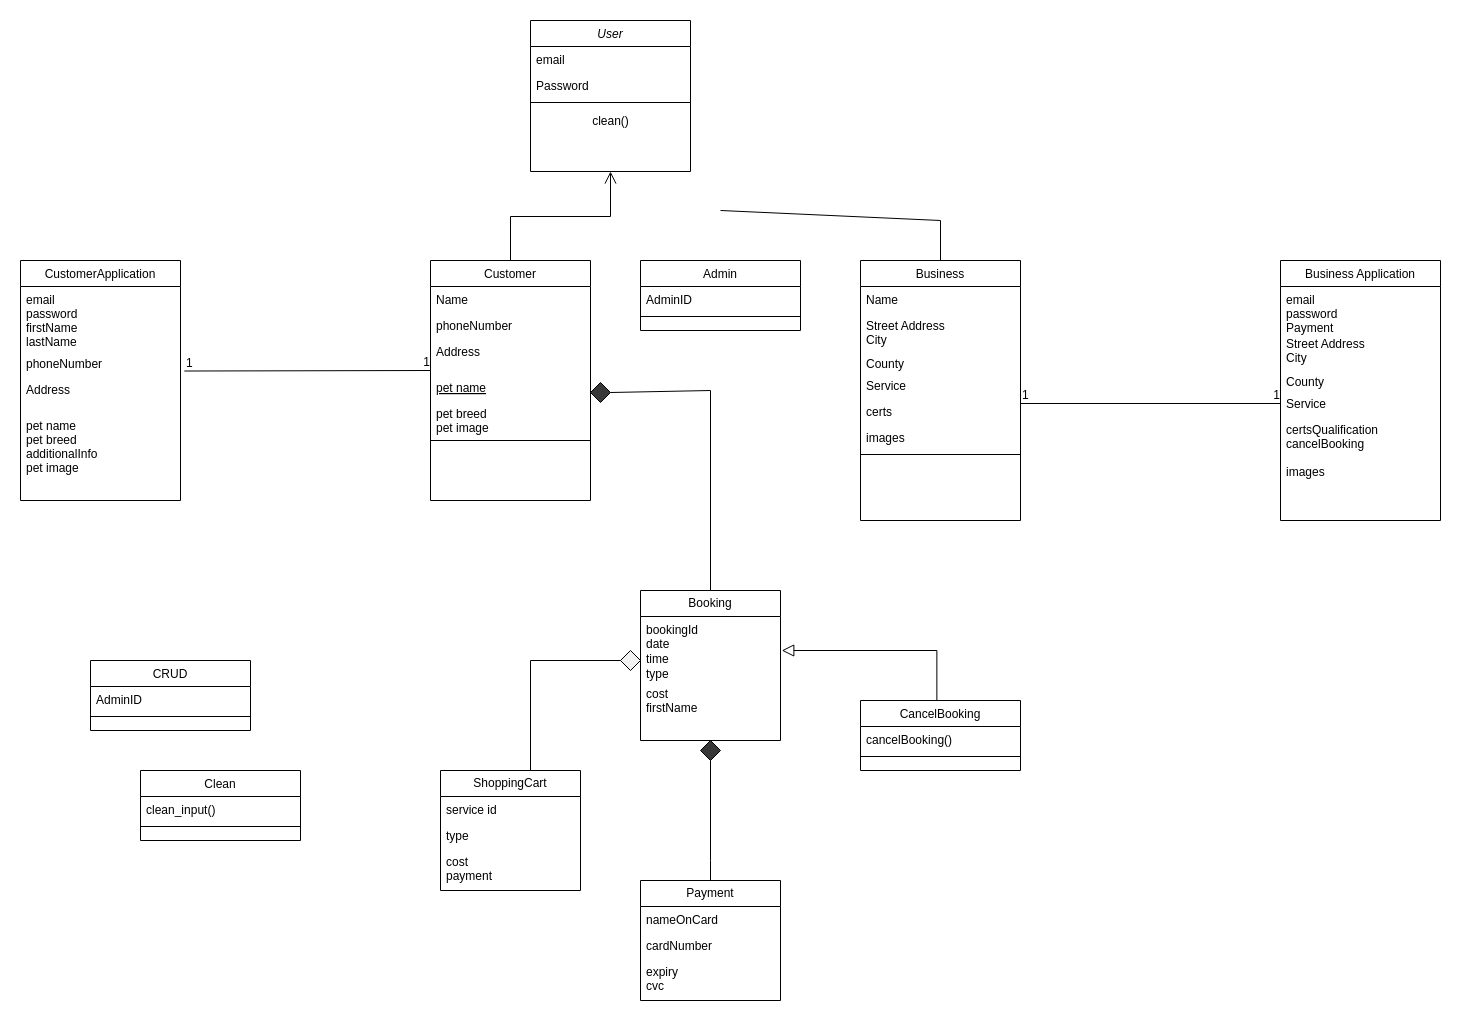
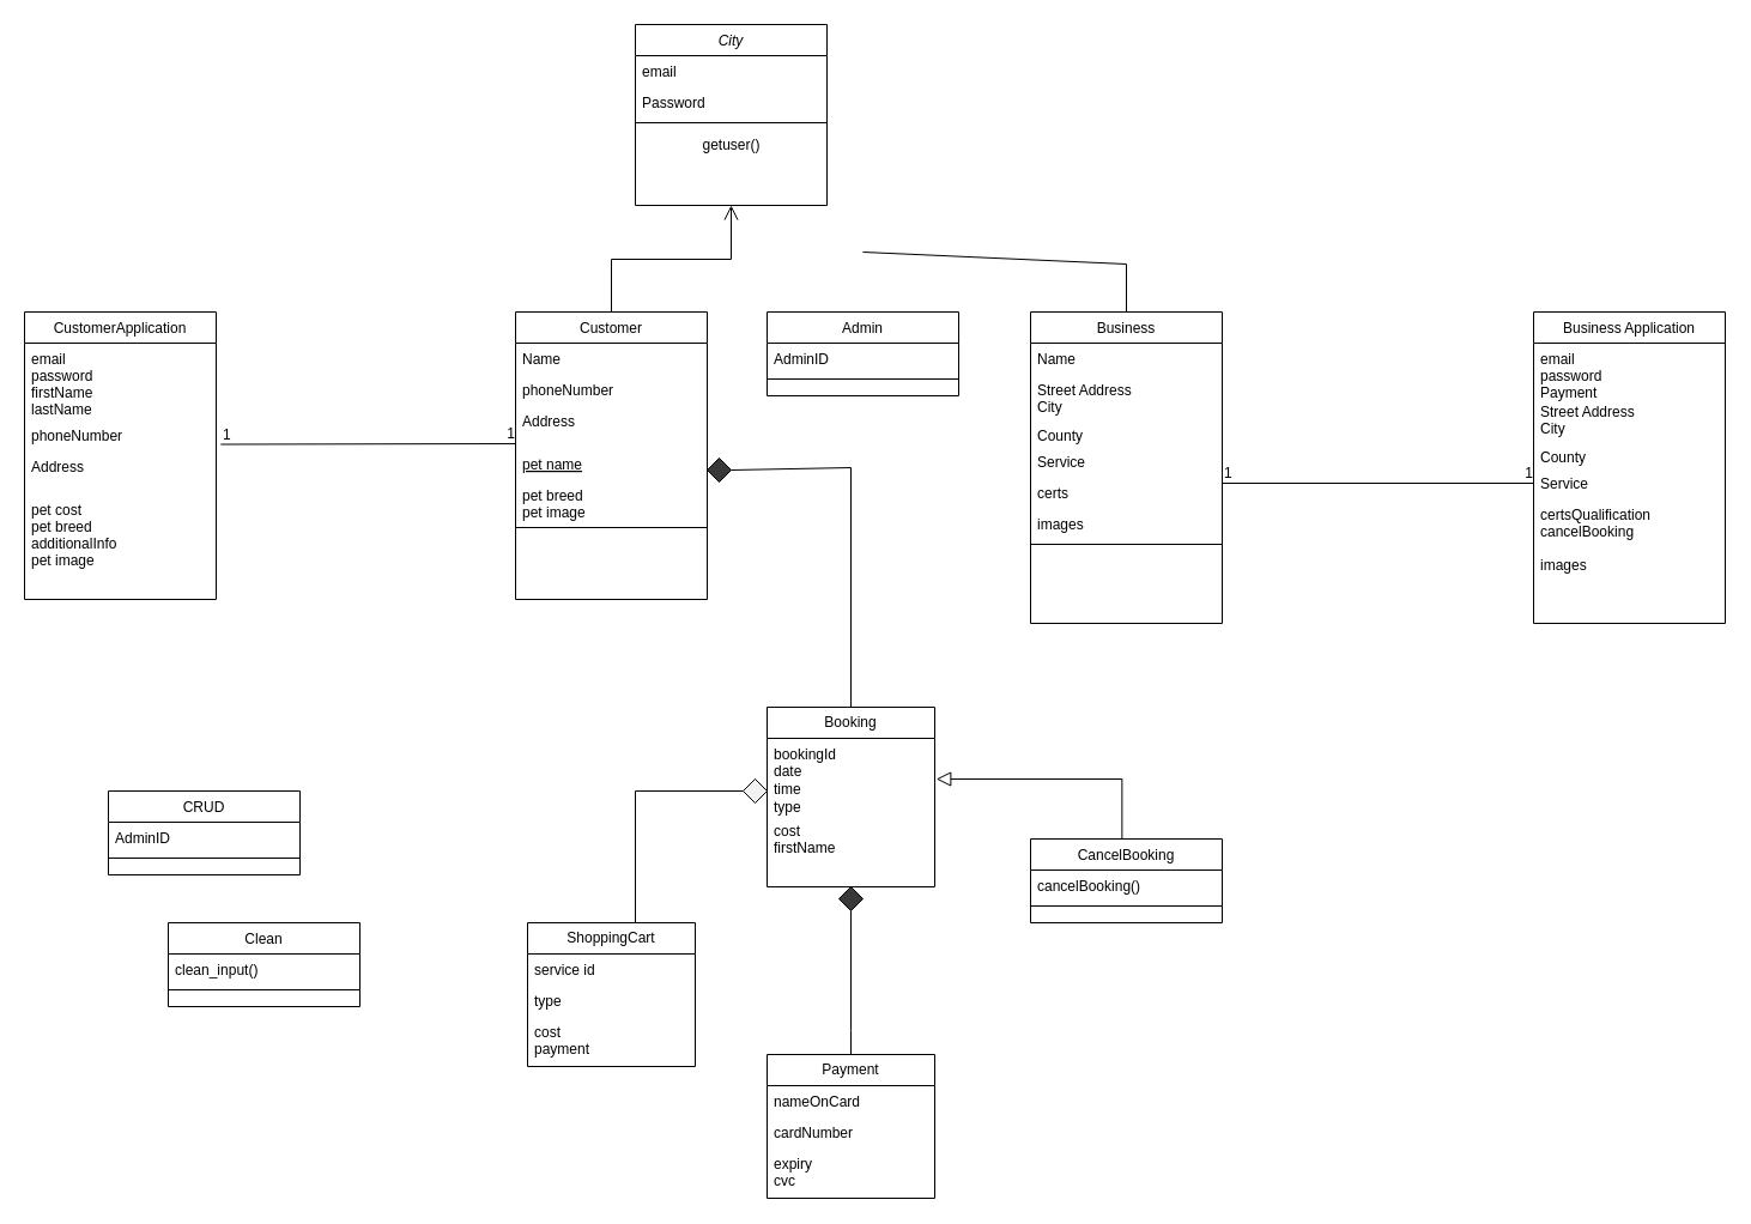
- <mxCell id="2" value="User" style="swimlane;fontStyle=2;align=center;verticalAlign=top;childLayout=stackLayout;horizontal=1;startSize=26;horizontalStack=0;resizeParent=1;resizeLast=0;collapsible=1;marginBottom=0;rounded=0;shadow=0;strokeWidth=1;" parent="1" vertex="1"><mxGeometry x="530" y="20" width="160" height="151" as="geometry"><mxRectangle x="230" y="140" width="160" height="26" as="alternateBounds" /></mxGeometry></mxCell>
+ <mxCell id="2" value="City" style="swimlane;fontStyle=2;align=center;verticalAlign=top;childLayout=stackLayout;horizontal=1;startSize=26;horizontalStack=0;resizeParent=1;resizeLast=0;collapsible=1;marginBottom=0;rounded=0;shadow=0;strokeWidth=1;" parent="1" vertex="1"><mxGeometry x="530" y="20" width="160" height="151" as="geometry"><mxRectangle x="230" y="140" width="160" height="26" as="alternateBounds" /></mxGeometry></mxCell>
- <mxCell id="6" value="clean()" style="text;html=1;align=center;verticalAlign=middle;resizable=0;points=[];autosize=1;strokeColor=none;fillColor=none;" parent="2" vertex="1"><mxGeometry y="86" width="160" height="30" as="geometry" /></mxCell>
+ <mxCell id="6" value="getuser()" style="text;html=1;align=center;verticalAlign=middle;resizable=0;points=[];autosize=1;strokeColor=none;fillColor=none;" parent="2" vertex="1"><mxGeometry y="86" width="160" height="30" as="geometry" /></mxCell>
- <mxCell id="52" value="pet name&#10;pet breed&#10;additionalInfo&#10;pet image&#10;" style="text;align=left;verticalAlign=top;spacingLeft=4;spacingRight=4;overflow=hidden;rotatable=0;points=[[0,0.5],[1,0.5]];portConstraint=eastwest;" vertex="1" parent="48"><mxGeometry y="152" width="160" height="58" as="geometry" /></mxCell>
+ <mxCell id="52" value="pet cost&#10;pet breed&#10;additionalInfo&#10;pet image&#10;" style="text;align=left;verticalAlign=top;spacingLeft=4;spacingRight=4;overflow=hidden;rotatable=0;points=[[0,0.5],[1,0.5]];portConstraint=eastwest;" vertex="1" parent="48"><mxGeometry y="152" width="160" height="58" as="geometry" /></mxCell>
